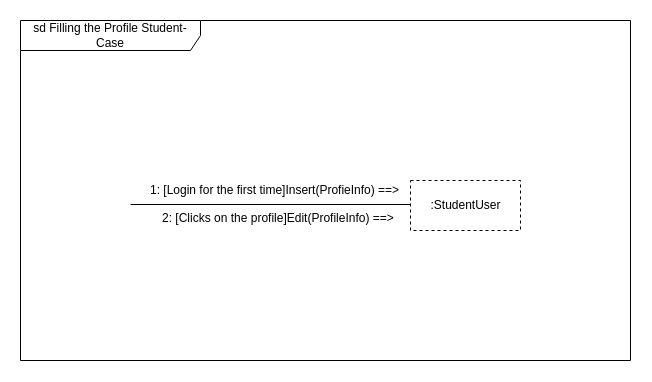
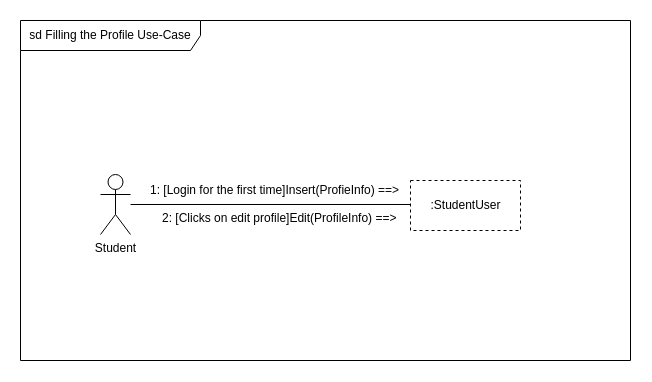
- <mxCell id="2" value="sd Filling the Profile Student-Case&lt;br&gt;" style="shape=umlFrame;whiteSpace=wrap;html=1;width=180;height=30;" vertex="1" parent="1"><mxGeometry x="20" y="20" width="610" height="340" as="geometry" /></mxCell>
+ <mxCell id="2" value="sd Filling the Profile Use-Case&lt;br&gt;" style="shape=umlFrame;whiteSpace=wrap;html=1;width=180;height=30;" vertex="1" parent="1"><mxGeometry x="20" y="20" width="610" height="340" as="geometry" /></mxCell>
+ <mxCell id="3" value="Student&lt;br&gt;" style="shape=umlActor;verticalLabelPosition=bottom;labelBackgroundColor=#ffffff;verticalAlign=top;html=1;" vertex="1" parent="1"><mxGeometry x="100" y="174" width="30" height="60" as="geometry" /></mxCell>
- <mxCell id="7" value="2:&amp;nbsp;[Clicks on the profile]Edit(ProfileInfo) ==&amp;gt;" style="text;html=1;" vertex="1" parent="1"><mxGeometry x="160" y="204" width="220" height="30" as="geometry" /></mxCell>
+ <mxCell id="7" value="2:&amp;nbsp;[Clicks on edit profile]Edit(ProfileInfo) ==&amp;gt;" style="text;html=1;" vertex="1" parent="1"><mxGeometry x="160" y="204" width="220" height="30" as="geometry" /></mxCell>
